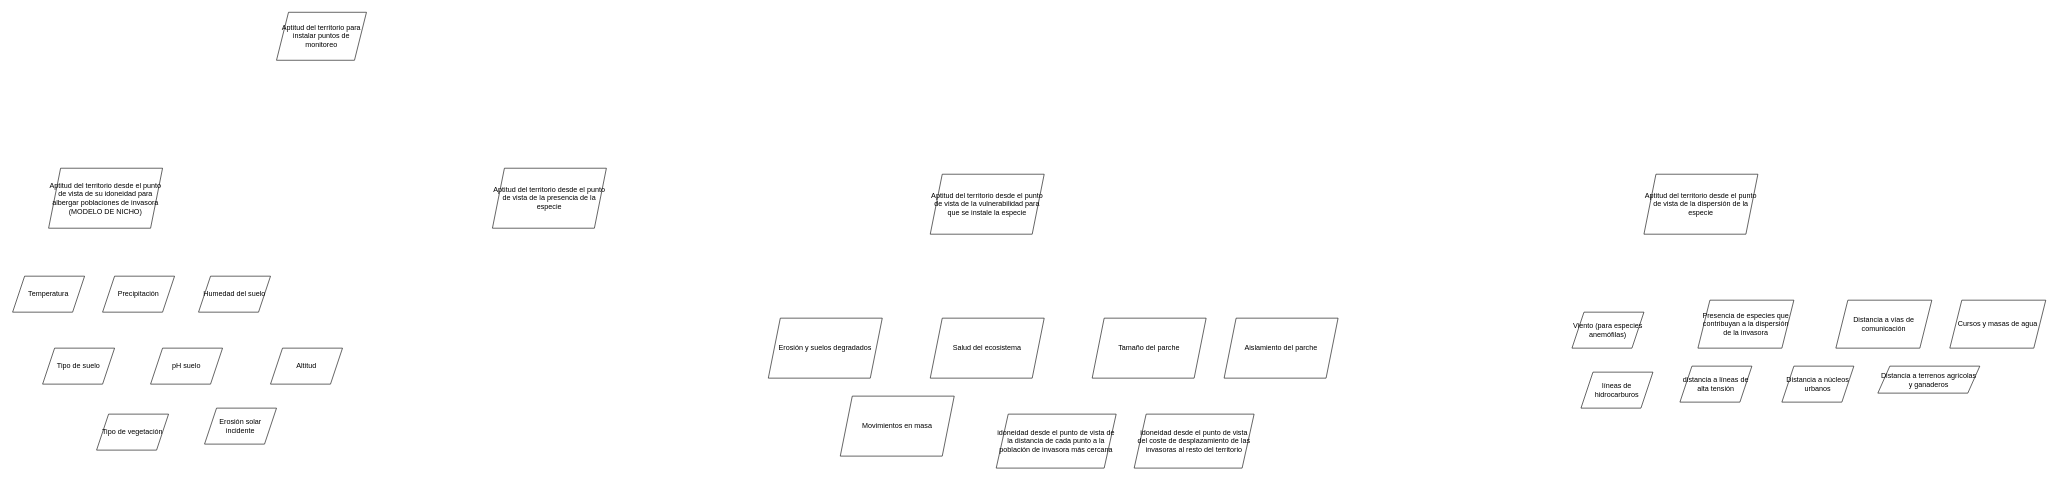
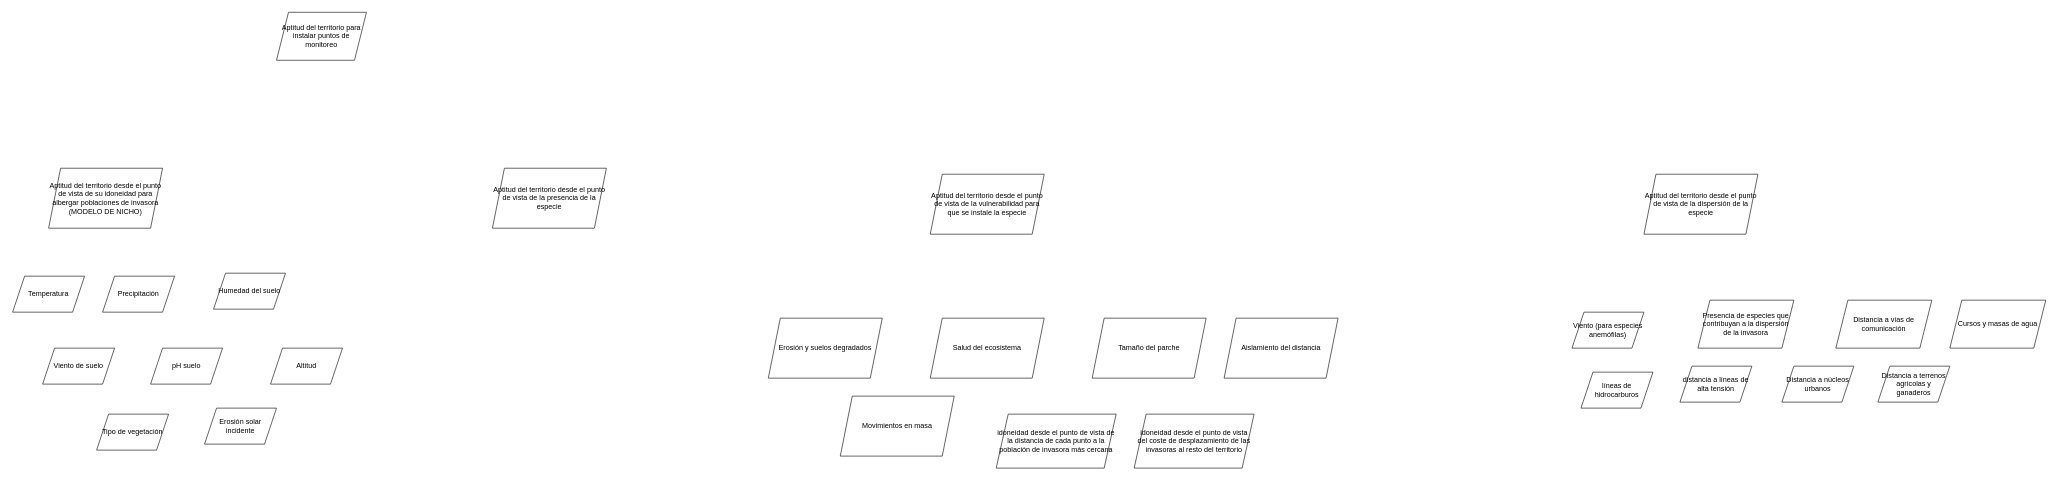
- <mxCell id="10" value="Humedad del suelo" style="shape=parallelogram;perimeter=parallelogramPerimeter;whiteSpace=wrap;html=1;fixedSize=1;" vertex="1" parent="1"><mxGeometry x="330" y="460" width="120" height="60" as="geometry" /></mxCell>
+ <mxCell id="10" value="Humedad del suelo" style="shape=parallelogram;perimeter=parallelogramPerimeter;whiteSpace=wrap;html=1;fixedSize=1;" vertex="1" parent="1"><mxGeometry x="355" y="455" width="120" height="60" as="geometry" /></mxCell>
- <mxCell id="20" value="Aislamiento del parche" style="shape=parallelogram;perimeter=parallelogramPerimeter;whiteSpace=wrap;html=1;fixedSize=1;" vertex="1" parent="1"><mxGeometry x="2040" y="530" width="190" height="100" as="geometry" /></mxCell>
+ <mxCell id="20" value="Aislamiento del distancia" style="shape=parallelogram;perimeter=parallelogramPerimeter;whiteSpace=wrap;html=1;fixedSize=1;" vertex="1" parent="1"><mxGeometry x="2040" y="530" width="190" height="100" as="geometry" /></mxCell>
- <mxCell id="11" value="Tipo de suelo" style="shape=parallelogram;perimeter=parallelogramPerimeter;whiteSpace=wrap;html=1;fixedSize=1;" vertex="1" parent="1"><mxGeometry x="70" y="580" width="120" height="60" as="geometry" /></mxCell>
+ <mxCell id="11" value="Viento de suelo" style="shape=parallelogram;perimeter=parallelogramPerimeter;whiteSpace=wrap;html=1;fixedSize=1;" vertex="1" parent="1"><mxGeometry x="70" y="580" width="120" height="60" as="geometry" /></mxCell>
- <mxCell id="29" value="Distancia a terrenos agrícolas y ganaderos" style="shape=parallelogram;perimeter=parallelogramPerimeter;whiteSpace=wrap;html=1;fixedSize=1;" vertex="1" parent="1"><mxGeometry x="3130" y="610" width="170" height="45" as="geometry" /></mxCell>
+ <mxCell id="29" value="Distancia a terrenos agrícolas y ganaderos" style="shape=parallelogram;perimeter=parallelogramPerimeter;whiteSpace=wrap;html=1;fixedSize=1;" vertex="1" parent="1"><mxGeometry x="3130" y="610" width="120" height="60" as="geometry" /></mxCell>
